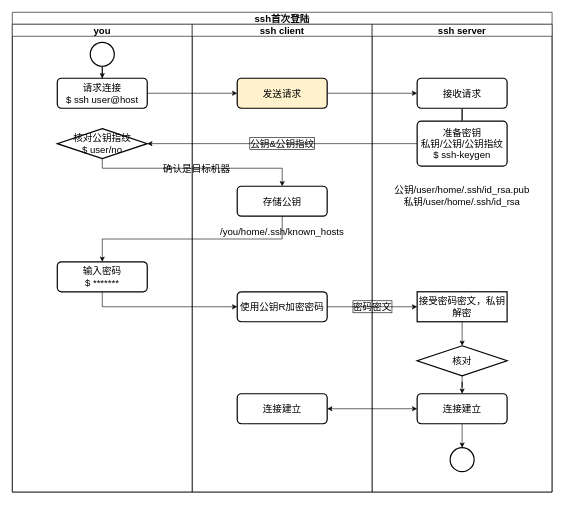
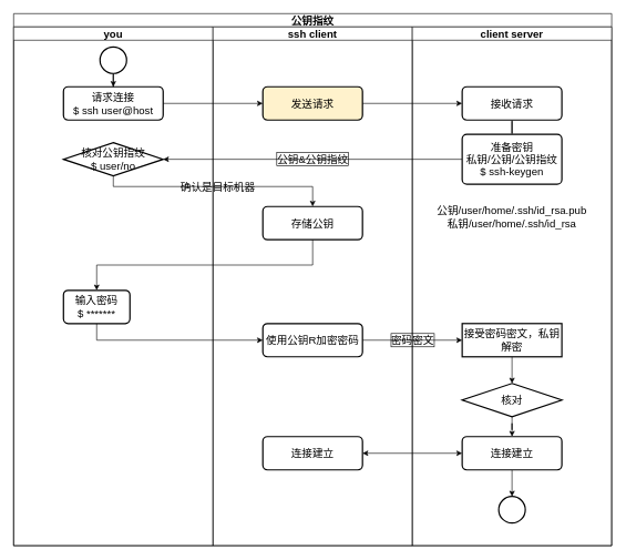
- <mxCell id="2" value="ssh首次登陆" style="swimlane;childLayout=stackLayout;resizeParent=1;resizeParentMax=0;startSize=20;fontSize=16;labelBackgroundColor=none;" parent="1" vertex="1"><mxGeometry x="20" y="20" width="900" height="800" as="geometry"><mxRectangle x="174" width="100" height="20" as="alternateBounds" /></mxGeometry></mxCell>
+ <mxCell id="2" value="公钥指纹" style="swimlane;childLayout=stackLayout;resizeParent=1;resizeParentMax=0;startSize=20;fontSize=16;labelBackgroundColor=none;" parent="1" vertex="1"><mxGeometry x="20" y="20" width="900" height="800" as="geometry"><mxRectangle x="174" width="100" height="20" as="alternateBounds" /></mxGeometry></mxCell>
- <mxCell id="20" value="ssh server" style="swimlane;startSize=20;fontSize=16;labelBackgroundColor=none;" parent="2" vertex="1"><mxGeometry x="600" y="20" width="300" height="780" as="geometry" /></mxCell>
+ <mxCell id="20" value="client server" style="swimlane;startSize=20;fontSize=16;labelBackgroundColor=none;" parent="2" vertex="1"><mxGeometry x="600" y="20" width="300" height="780" as="geometry" /></mxCell>
- <mxCell id="16" value="&lt;meta charset=&quot;utf-8&quot;&gt;&lt;span style=&quot;color: rgb(0, 0, 0); font-family: helvetica; font-size: 16px; font-style: normal; font-weight: 400; letter-spacing: normal; text-indent: 0px; text-transform: none; word-spacing: 0px; display: inline; float: none;&quot;&gt;/you/home/.ssh/known_hosts&lt;/span&gt;" style="text;whiteSpace=wrap;html=1;fontSize=16;fontColor=#000000;align=center;labelBackgroundColor=none;labelBorderColor=none;" parent="11" vertex="1"><mxGeometry x="35" y="330" width="230" height="30" as="geometry" /></mxCell>
- <mxCell id="10" value="输入密码&lt;br&gt;$ *******" style="rounded=1;whiteSpace=wrap;html=1;absoluteArcSize=1;arcSize=14;strokeWidth=2;fontSize=16;labelBackgroundColor=none;" parent="5" vertex="1"><mxGeometry x="75" y="396" width="150" height="50" as="geometry" /></mxCell>
+ <mxCell id="10" value="输入密码&lt;br&gt;$ *******" style="rounded=1;whiteSpace=wrap;html=1;absoluteArcSize=1;arcSize=14;strokeWidth=2;fontSize=16;labelBackgroundColor=none;" parent="5" vertex="1"><mxGeometry x="75" y="396" width="100" height="50" as="geometry" /></mxCell>
